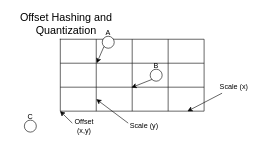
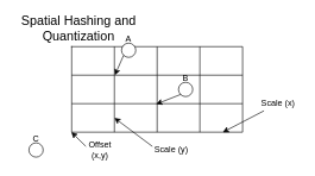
- <mxCell id="32" value="&lt;font style=&quot;font-size: 18px;&quot;&gt;Offset Hashing and Quantization&lt;/font&gt;" style="text;html=1;strokeColor=none;fillColor=none;align=center;verticalAlign=middle;whiteSpace=wrap;rounded=0;" vertex="1" parent="1"><mxGeometry x="20" y="20" width="180" height="40" as="geometry" /></mxCell>
+ <mxCell id="32" value="&lt;font style=&quot;font-size: 18px;&quot;&gt;Spatial Hashing and Quantization&lt;/font&gt;" style="text;html=1;strokeColor=none;fillColor=none;align=center;verticalAlign=middle;whiteSpace=wrap;rounded=0;" vertex="1" parent="1"><mxGeometry x="20" y="20" width="180" height="40" as="geometry" /></mxCell>
